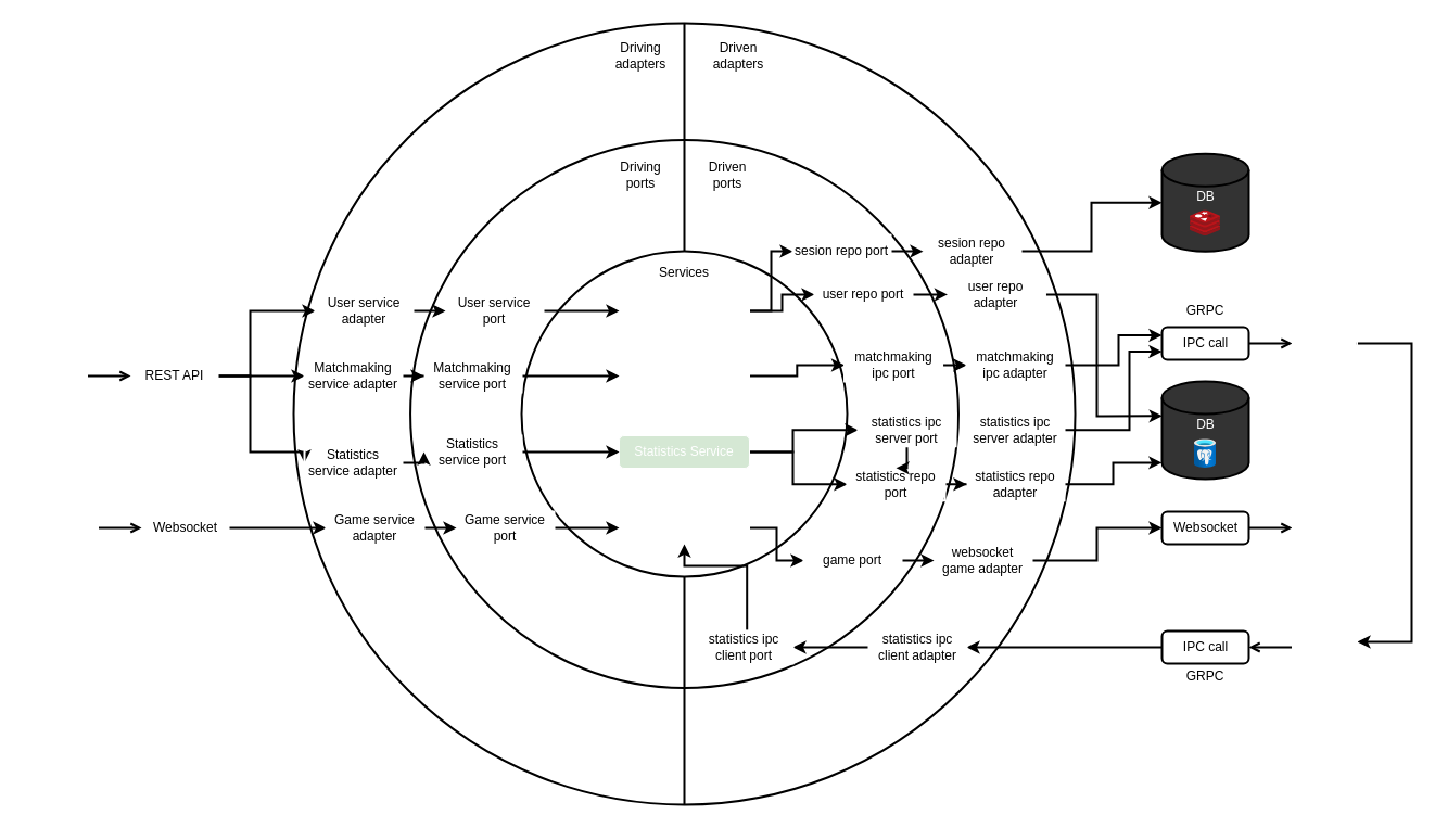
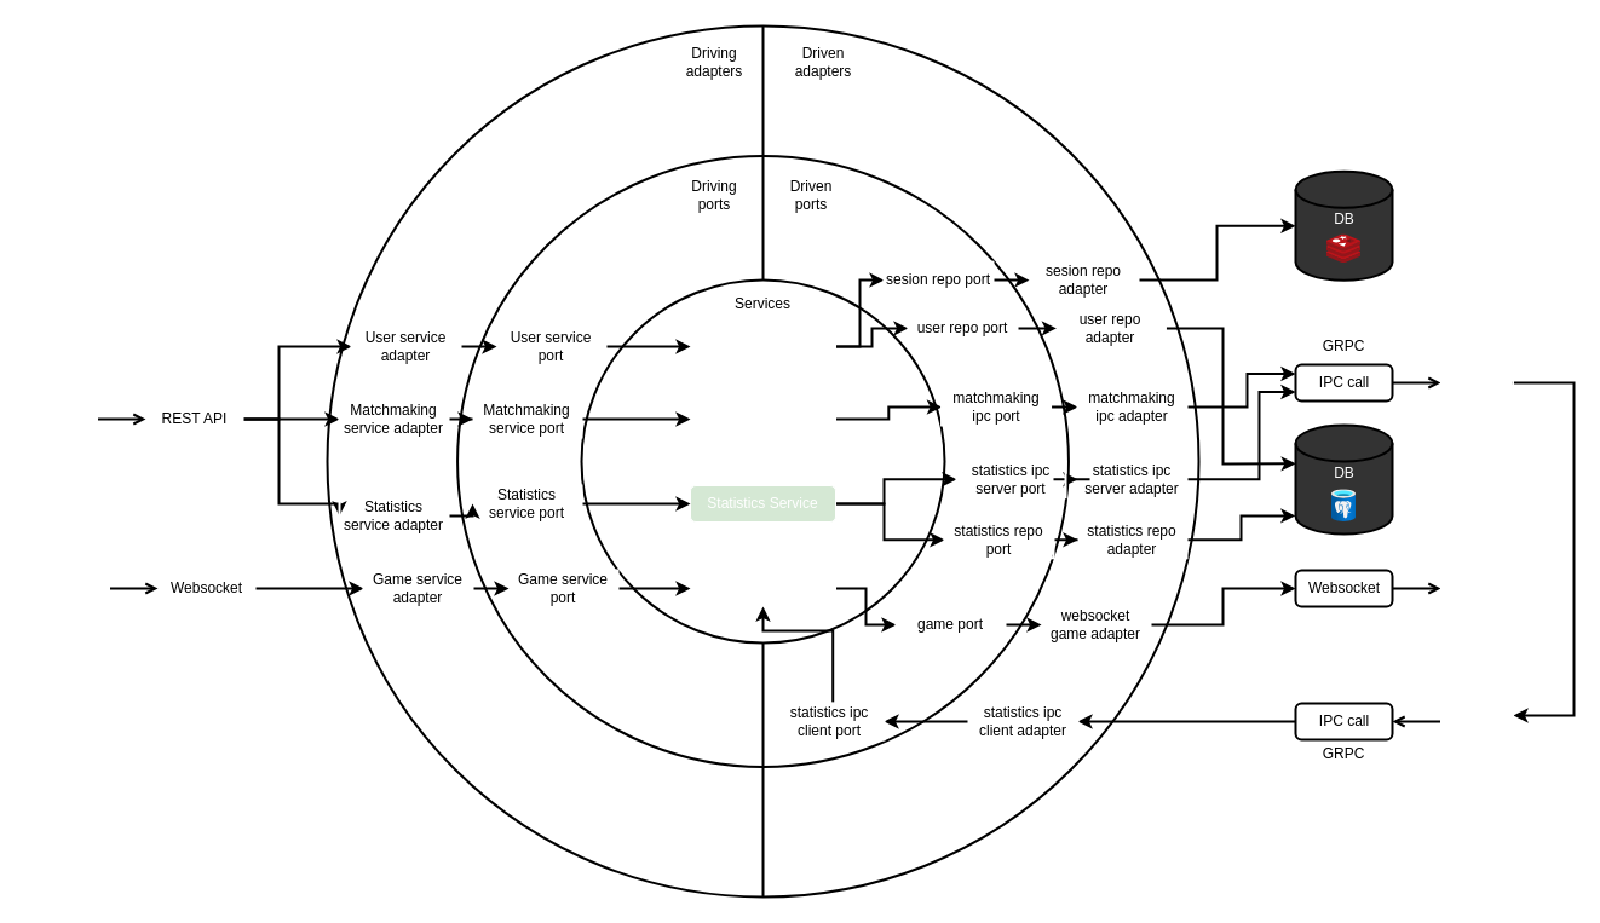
- <mxCell id="79" style="edgeStyle=orthogonalEdgeStyle;rounded=0;orthogonalLoop=1;jettySize=auto;html=1;startArrow=none;startFill=0;endArrow=classic;endFill=1;strokeWidth=2;" edge="1" parent="1" source="80" target="66"><mxGeometry relative="1" as="geometry" /></mxCell>
+ <mxCell id="79" style="edgeStyle=orthogonalEdgeStyle;rounded=0;orthogonalLoop=1;jettySize=auto;html=1;entryX=0;entryY=0.5;entryDx=0;entryDy=0;startArrow=none;startFill=0;endArrow=classic;endFill=1;strokeWidth=2;" edge="1" parent="1" source="80" target="70"><mxGeometry relative="1" as="geometry" /></mxCell>
